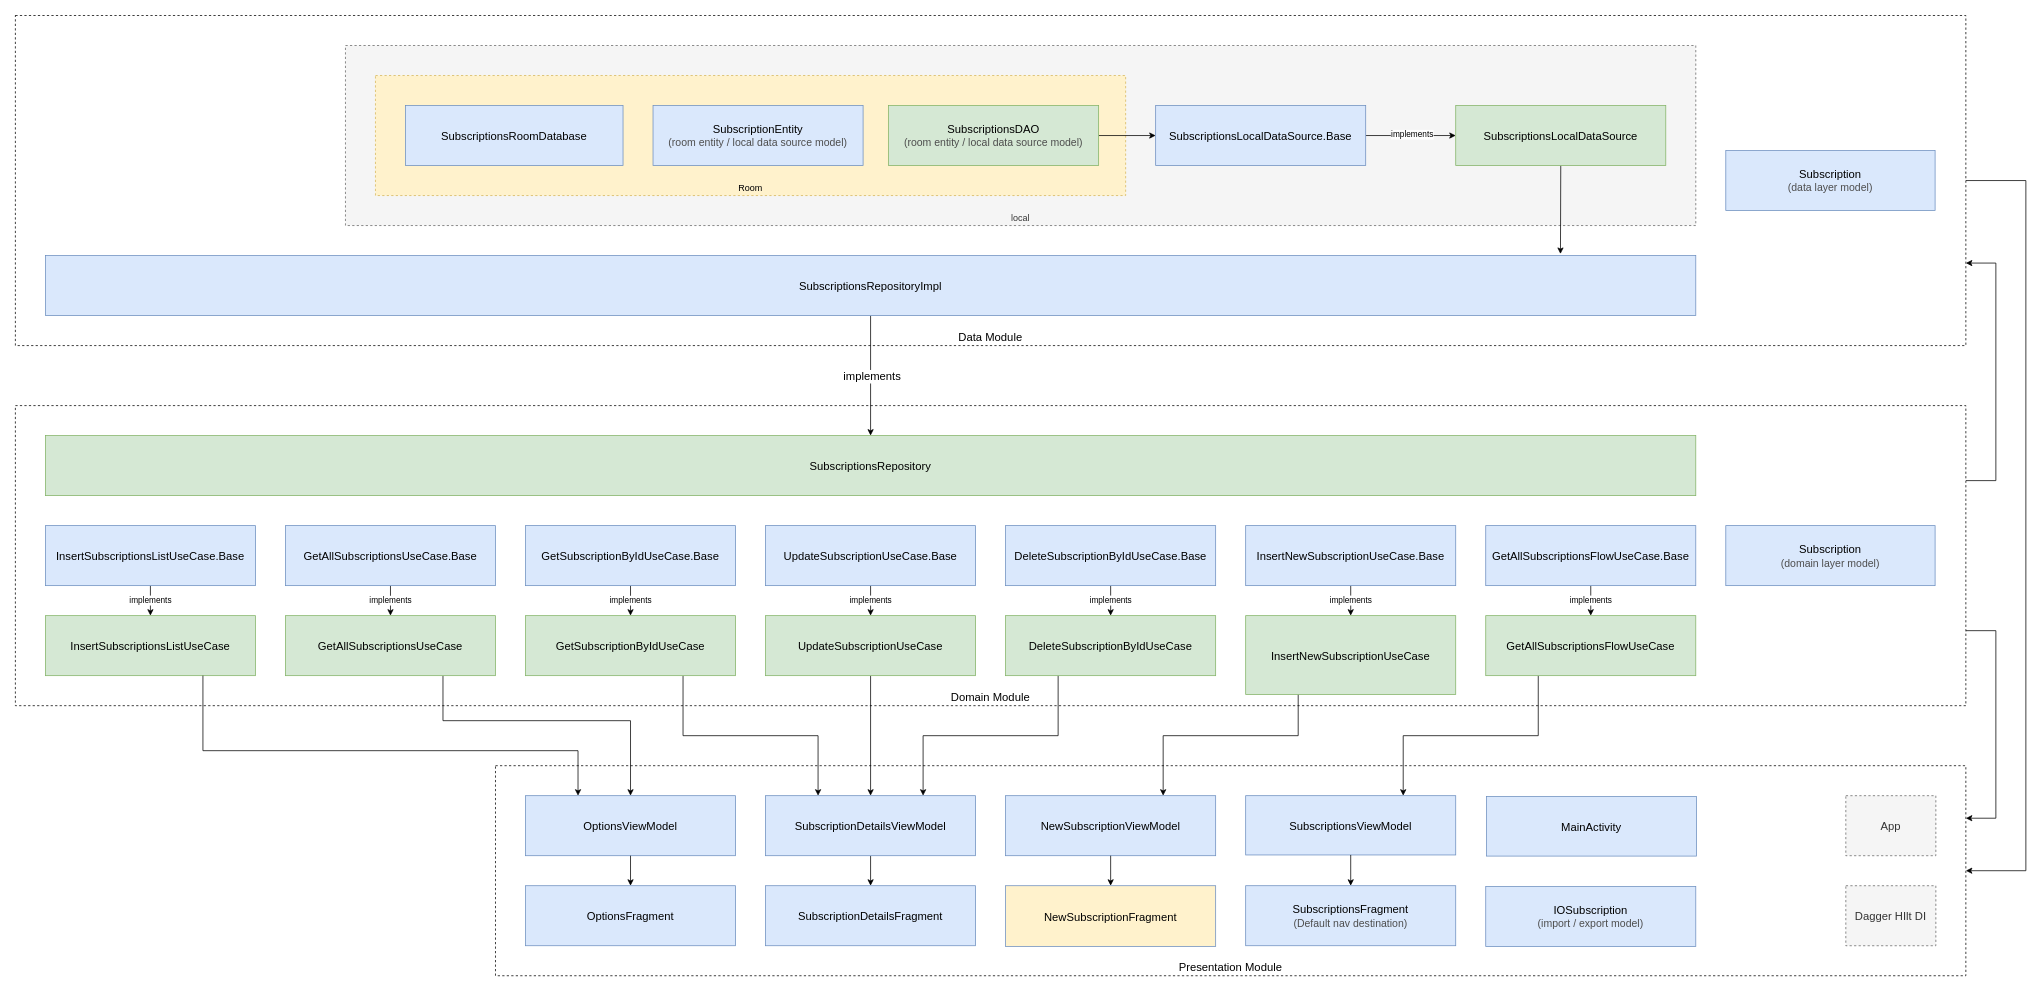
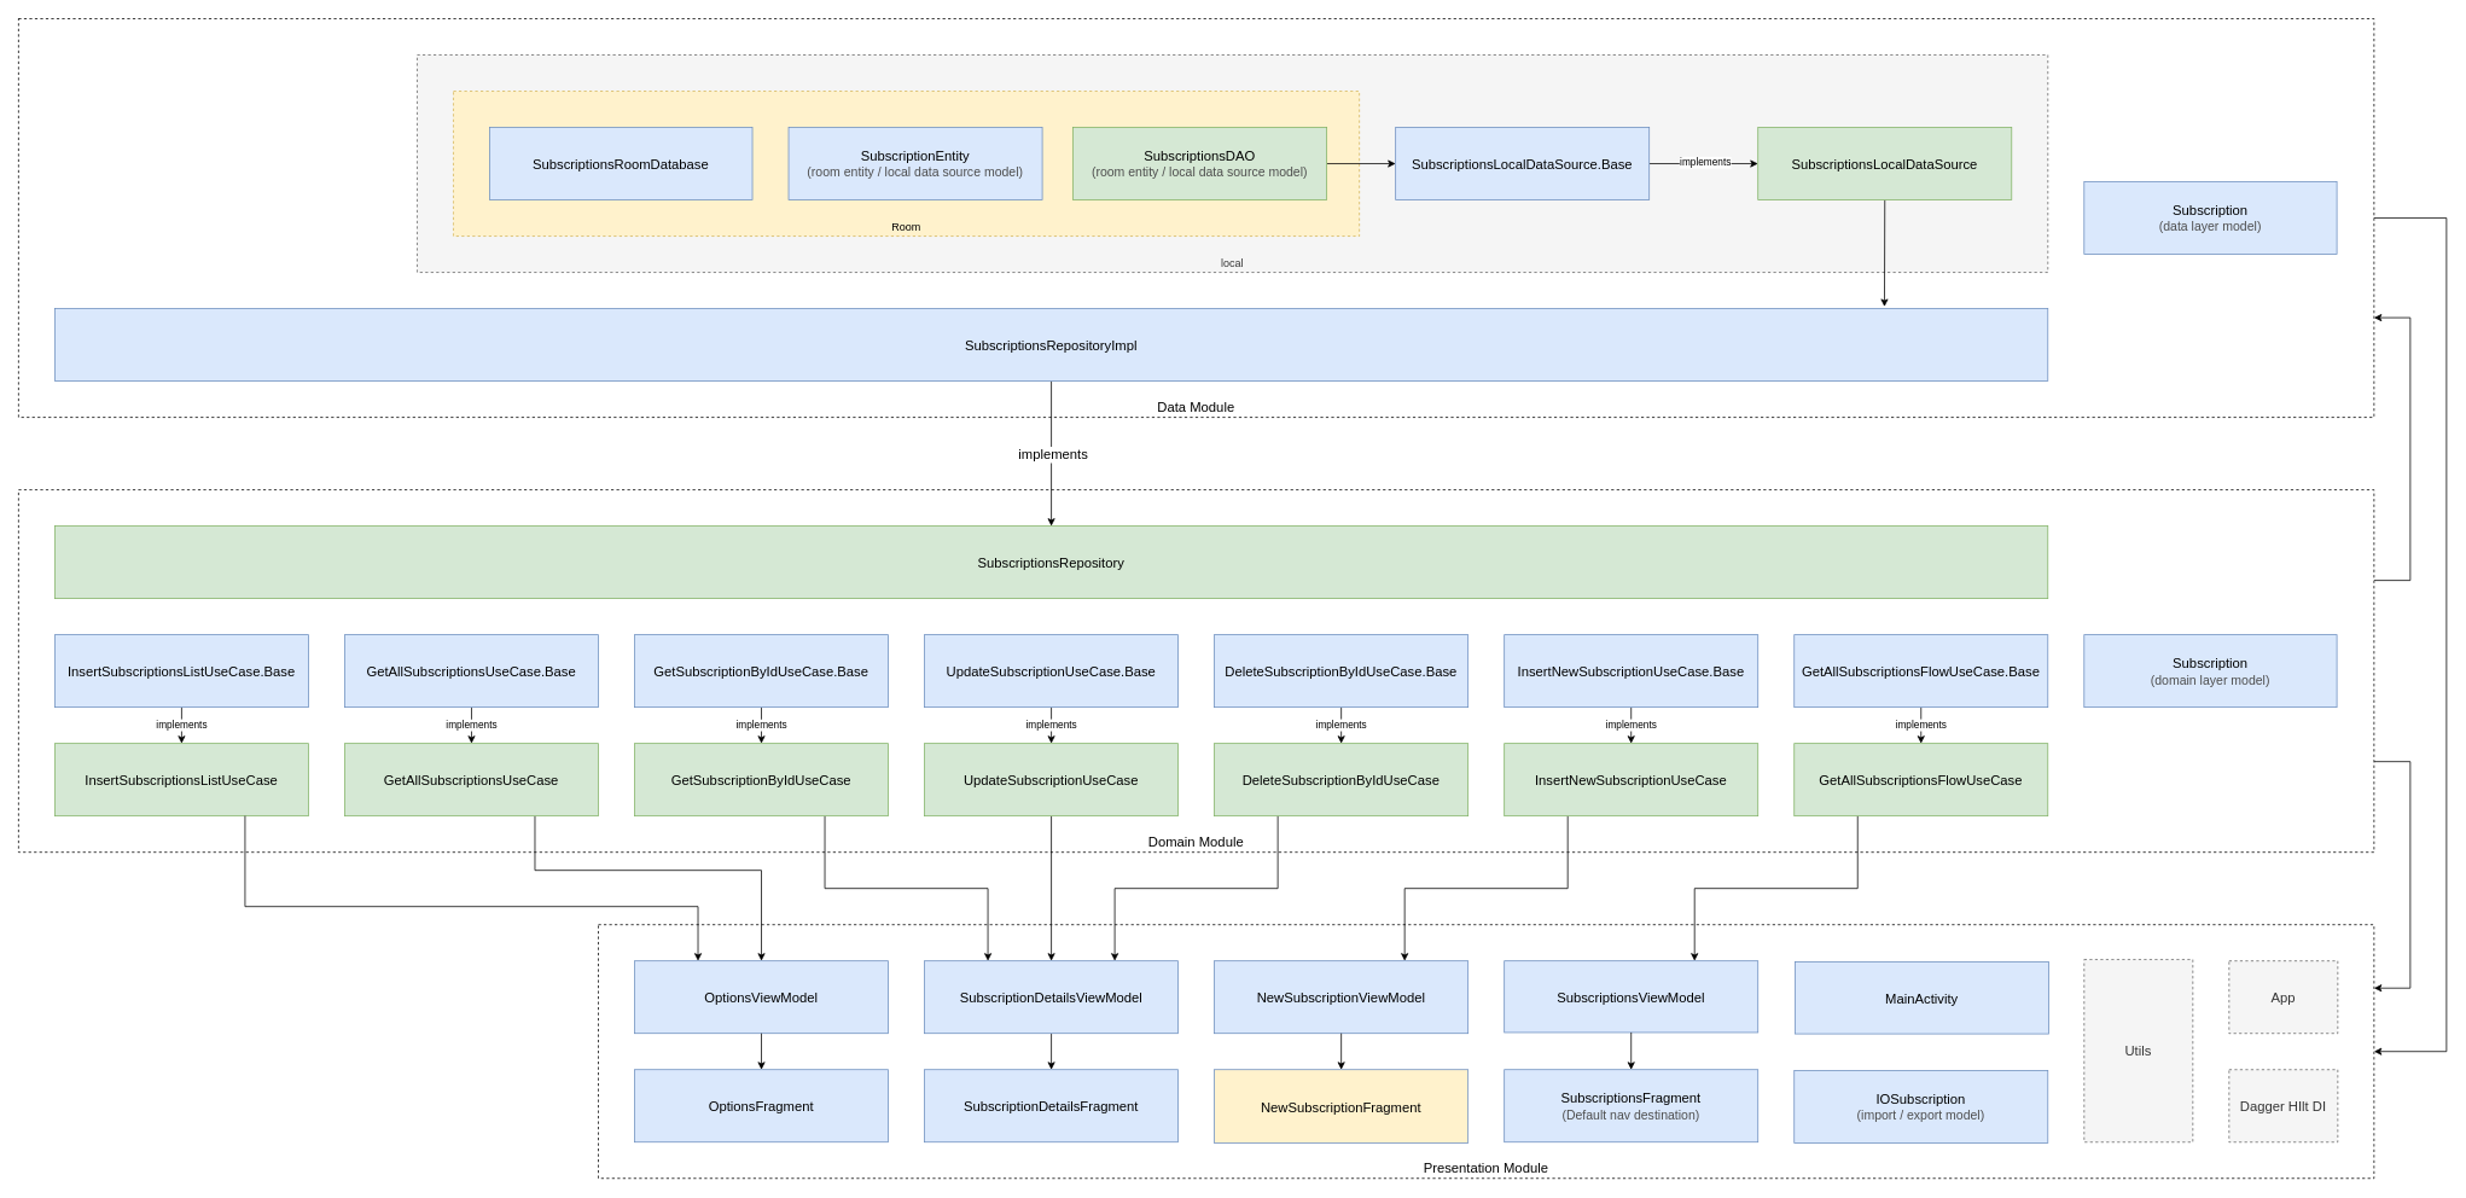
- <mxCell id="39" value="InsertNewSubscriptionUseCase" style="rounded=0;whiteSpace=wrap;html=1;fontSize=15;fillColor=#d5e8d4;strokeColor=#82b366;" parent="1" vertex="1"><mxGeometry x="1660" y="820" width="280" height="105" as="geometry" /></mxCell>
+ <mxCell id="39" value="InsertNewSubscriptionUseCase" style="rounded=0;whiteSpace=wrap;html=1;fontSize=15;fillColor=#d5e8d4;strokeColor=#82b366;" parent="1" vertex="1"><mxGeometry x="1660" y="820" width="280" height="80" as="geometry" /></mxCell>
+ <mxCell id="30" value="Utils" style="rounded=0;whiteSpace=wrap;html=1;fontSize=15;fillColor=#f5f5f5;strokeColor=#666666;dashed=1;fontColor=#333333;" parent="1" vertex="1"><mxGeometry x="2300" y="1058.5" width="120" height="201.5" as="geometry" /></mxCell>
